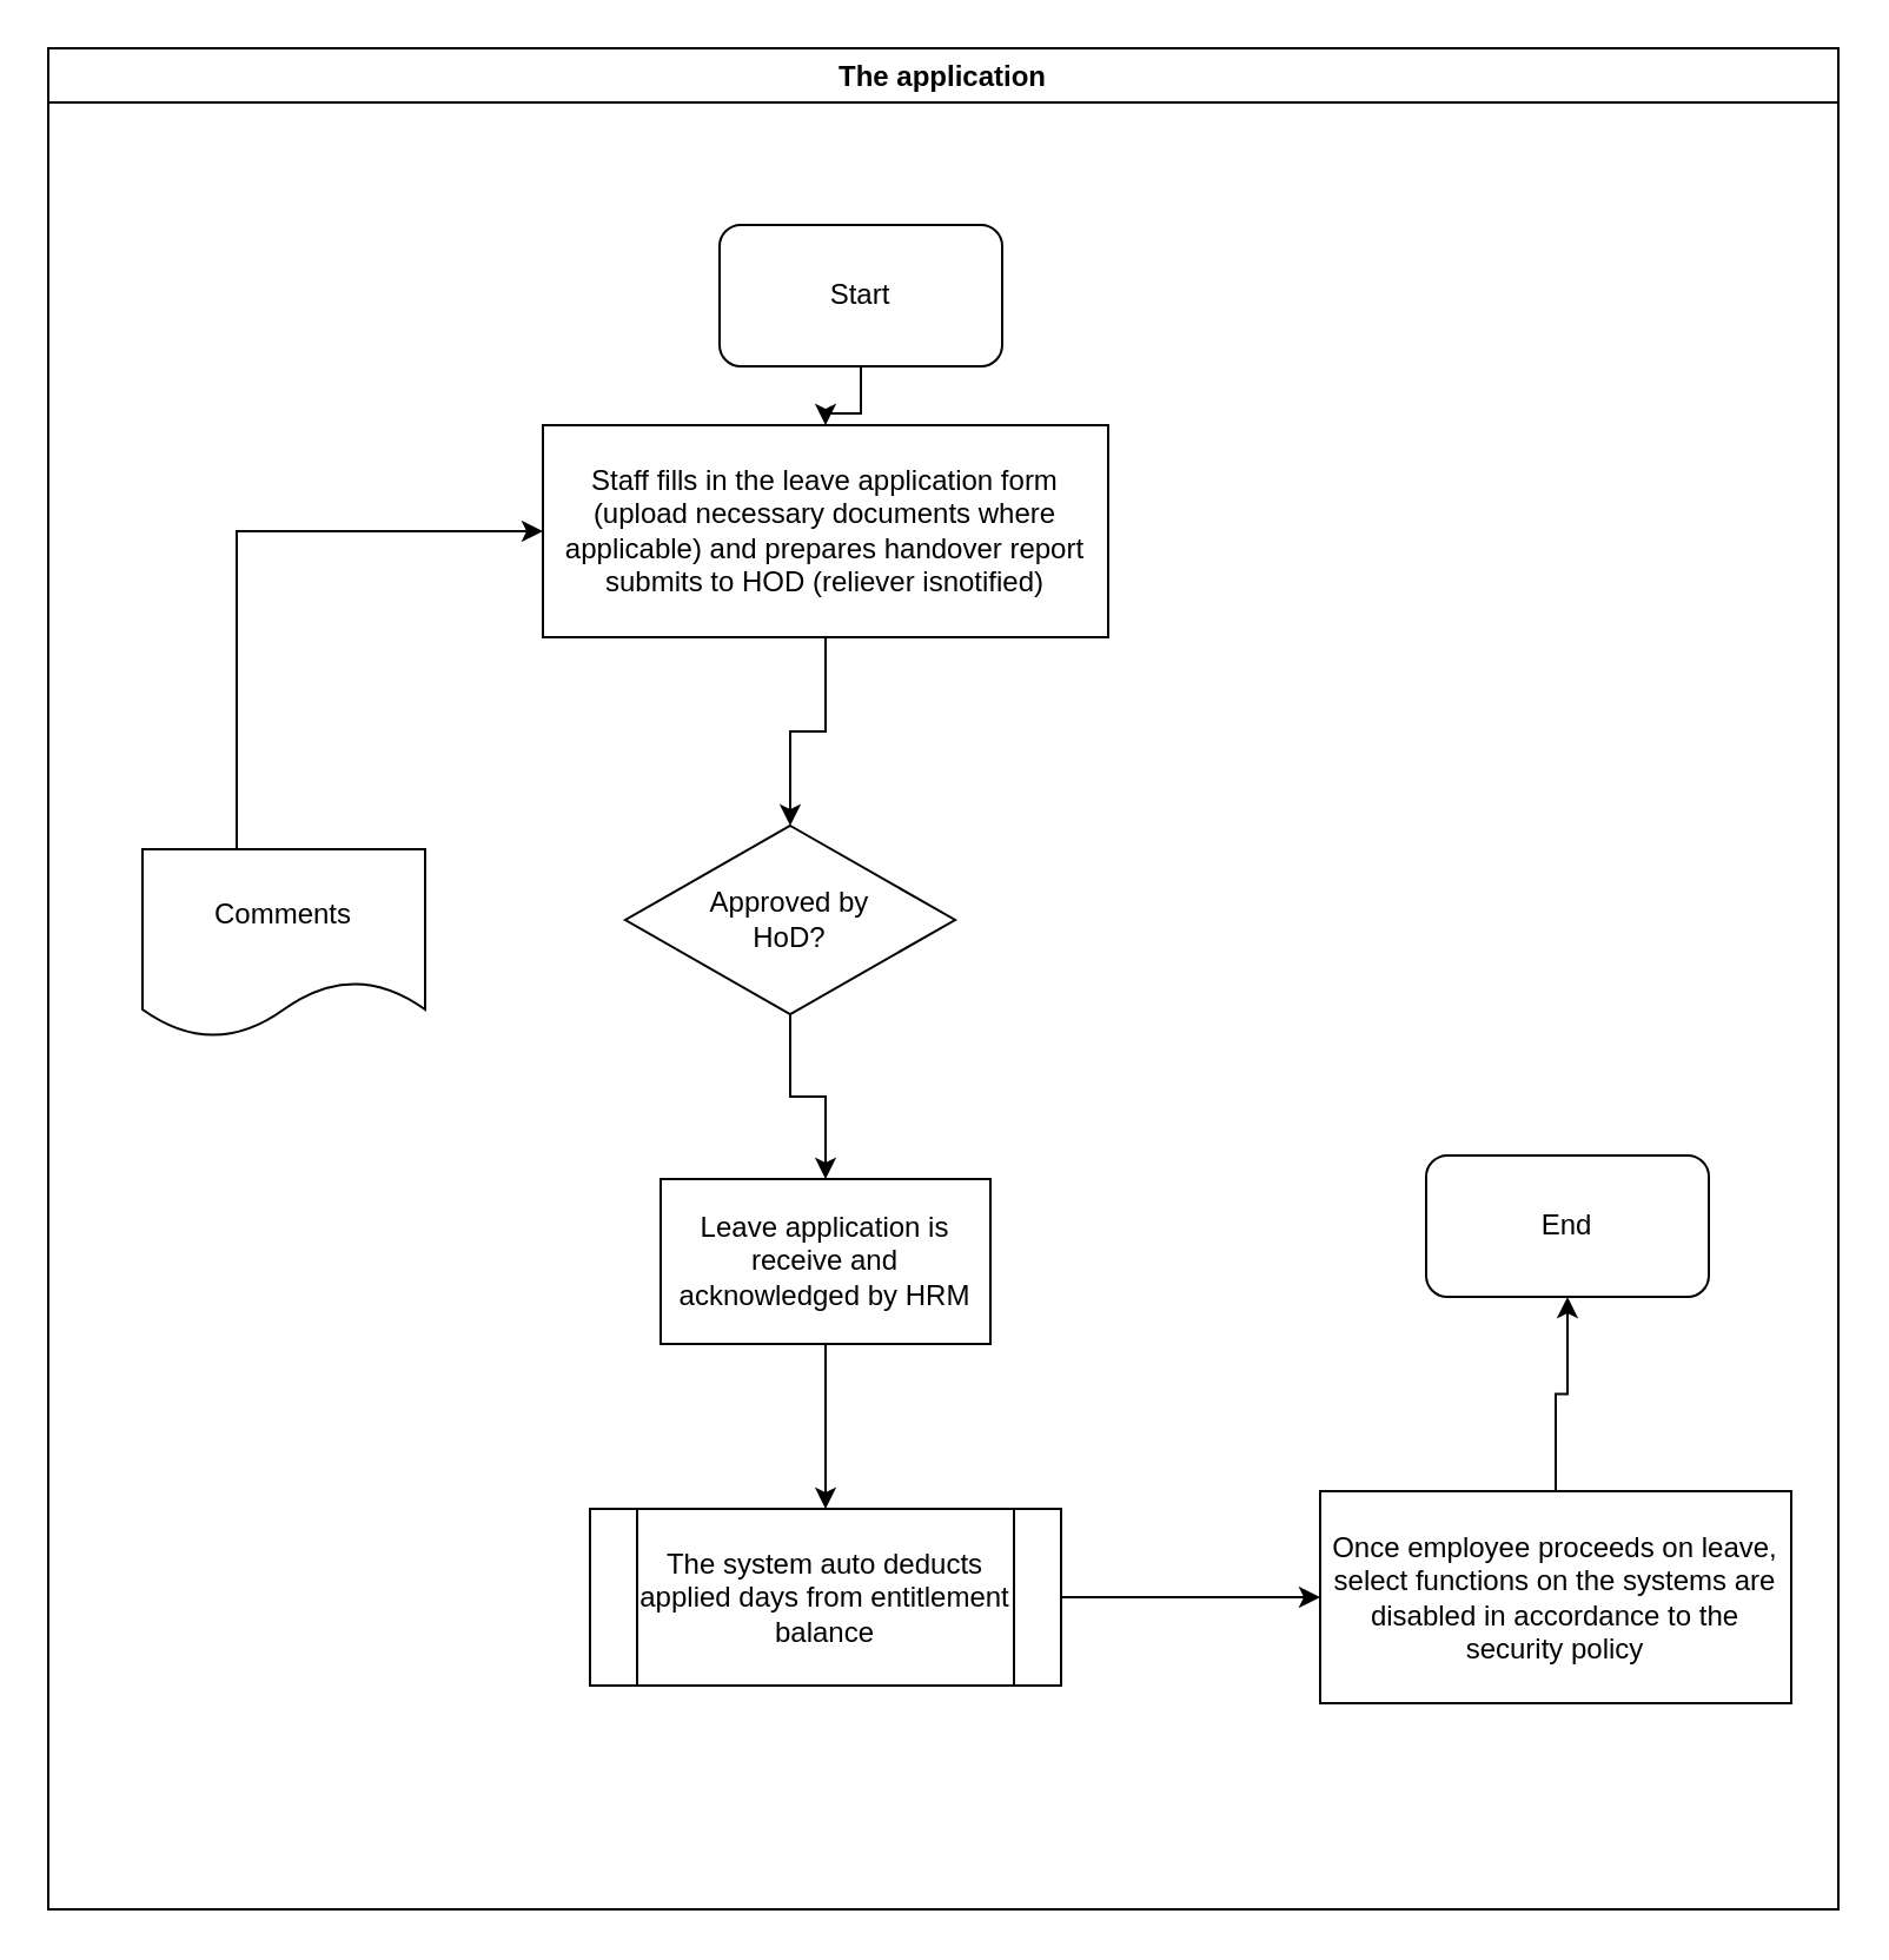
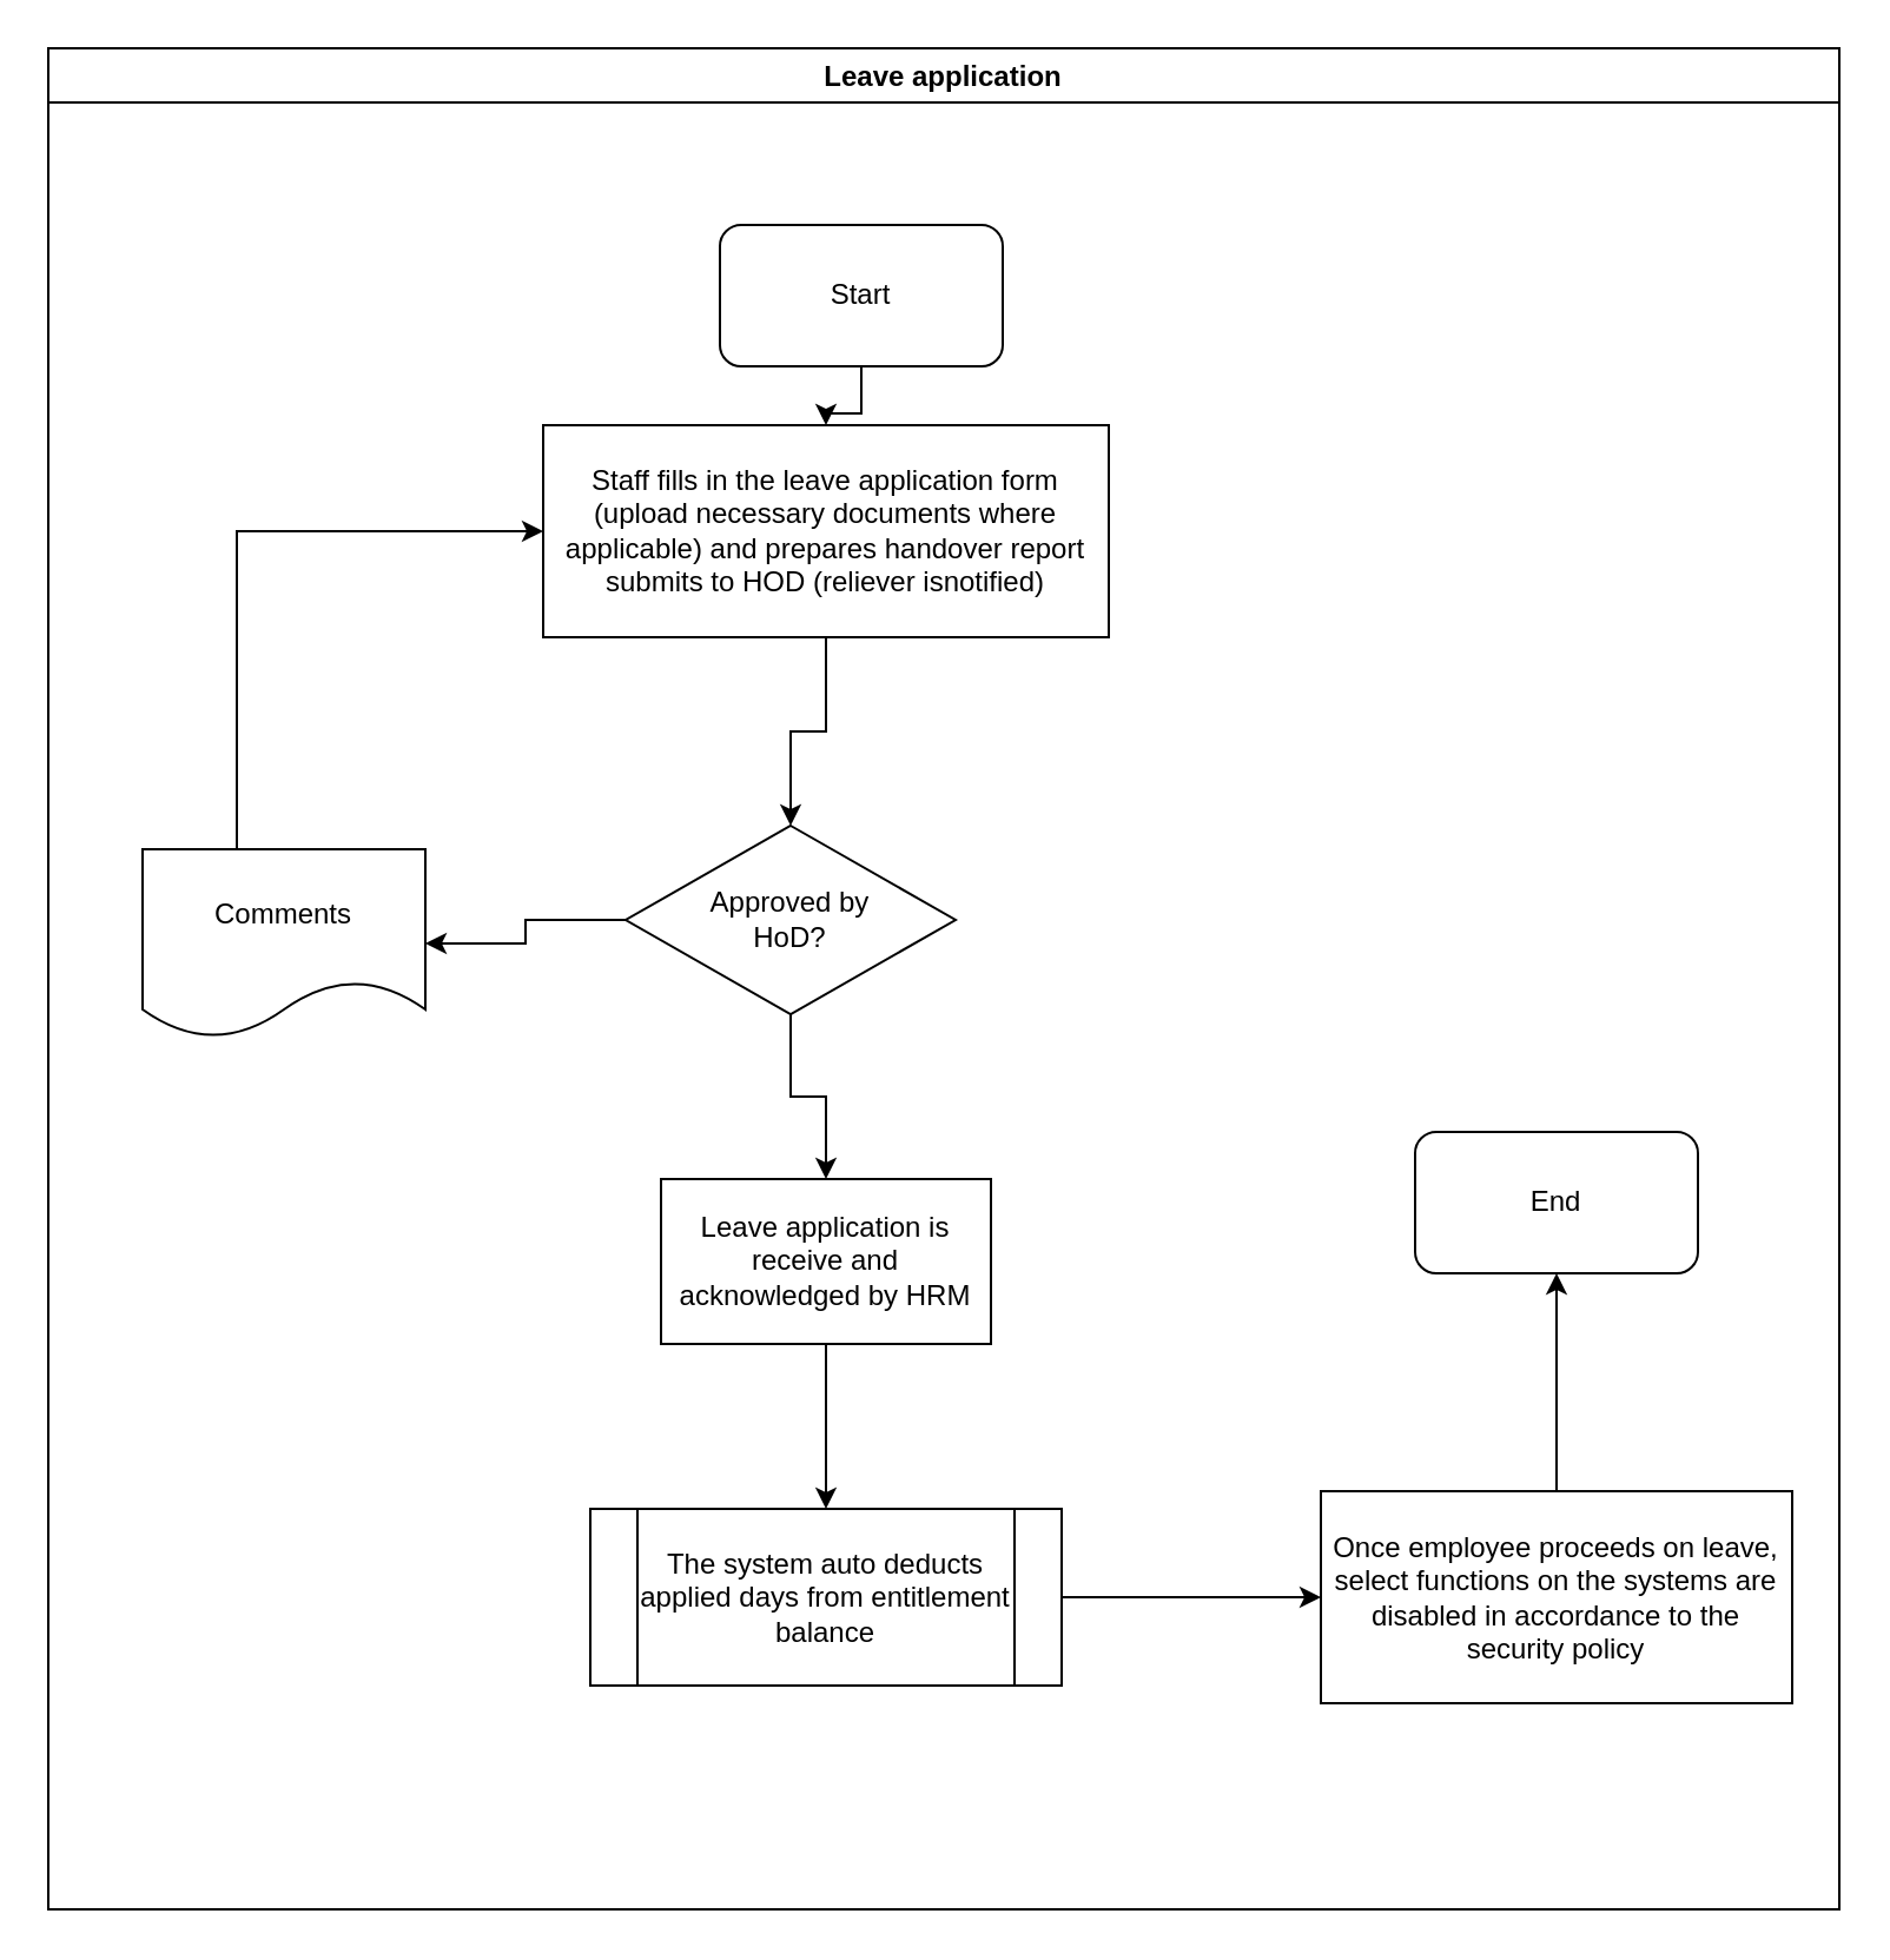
- <mxCell id="2" value="The application" style="swimlane;" vertex="1" parent="1"><mxGeometry x="20" y="20" width="760" height="790" as="geometry" /></mxCell>
+ <mxCell id="2" value="Leave application" style="swimlane;" vertex="1" parent="1"><mxGeometry x="20" y="20" width="760" height="790" as="geometry" /></mxCell>
+ <mxCell id="7" value="" style="edgeStyle=orthogonalEdgeStyle;rounded=0;orthogonalLoop=1;jettySize=auto;html=1;" edge="1" parent="2" source="8" target="13"><mxGeometry relative="1" as="geometry" /></mxCell>
- <mxCell id="18" value="End" style="rounded=1;whiteSpace=wrap;html=1;" vertex="1" parent="2"><mxGeometry x="585" y="470" width="120" height="60" as="geometry" /></mxCell>
+ <mxCell id="18" value="End" style="rounded=1;whiteSpace=wrap;html=1;" vertex="1" parent="2"><mxGeometry x="580" y="460" width="120" height="60" as="geometry" /></mxCell>
